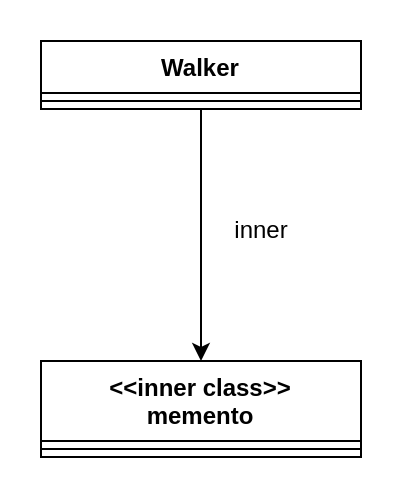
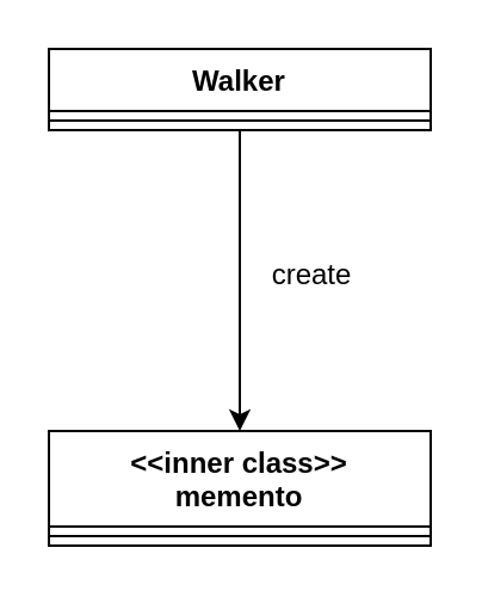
- <mxCell id="7" value="inner" style="text;html=1;align=center;verticalAlign=middle;resizable=0;points=[];autosize=1;strokeColor=none;fillColor=none;" vertex="1" parent="1"><mxGeometry x="100" y="100" width="60" height="30" as="geometry" /></mxCell>
+ <mxCell id="7" value="create" style="text;html=1;align=center;verticalAlign=middle;resizable=0;points=[];autosize=1;strokeColor=none;fillColor=none;" vertex="1" parent="1"><mxGeometry x="100" y="100" width="60" height="30" as="geometry" /></mxCell>
